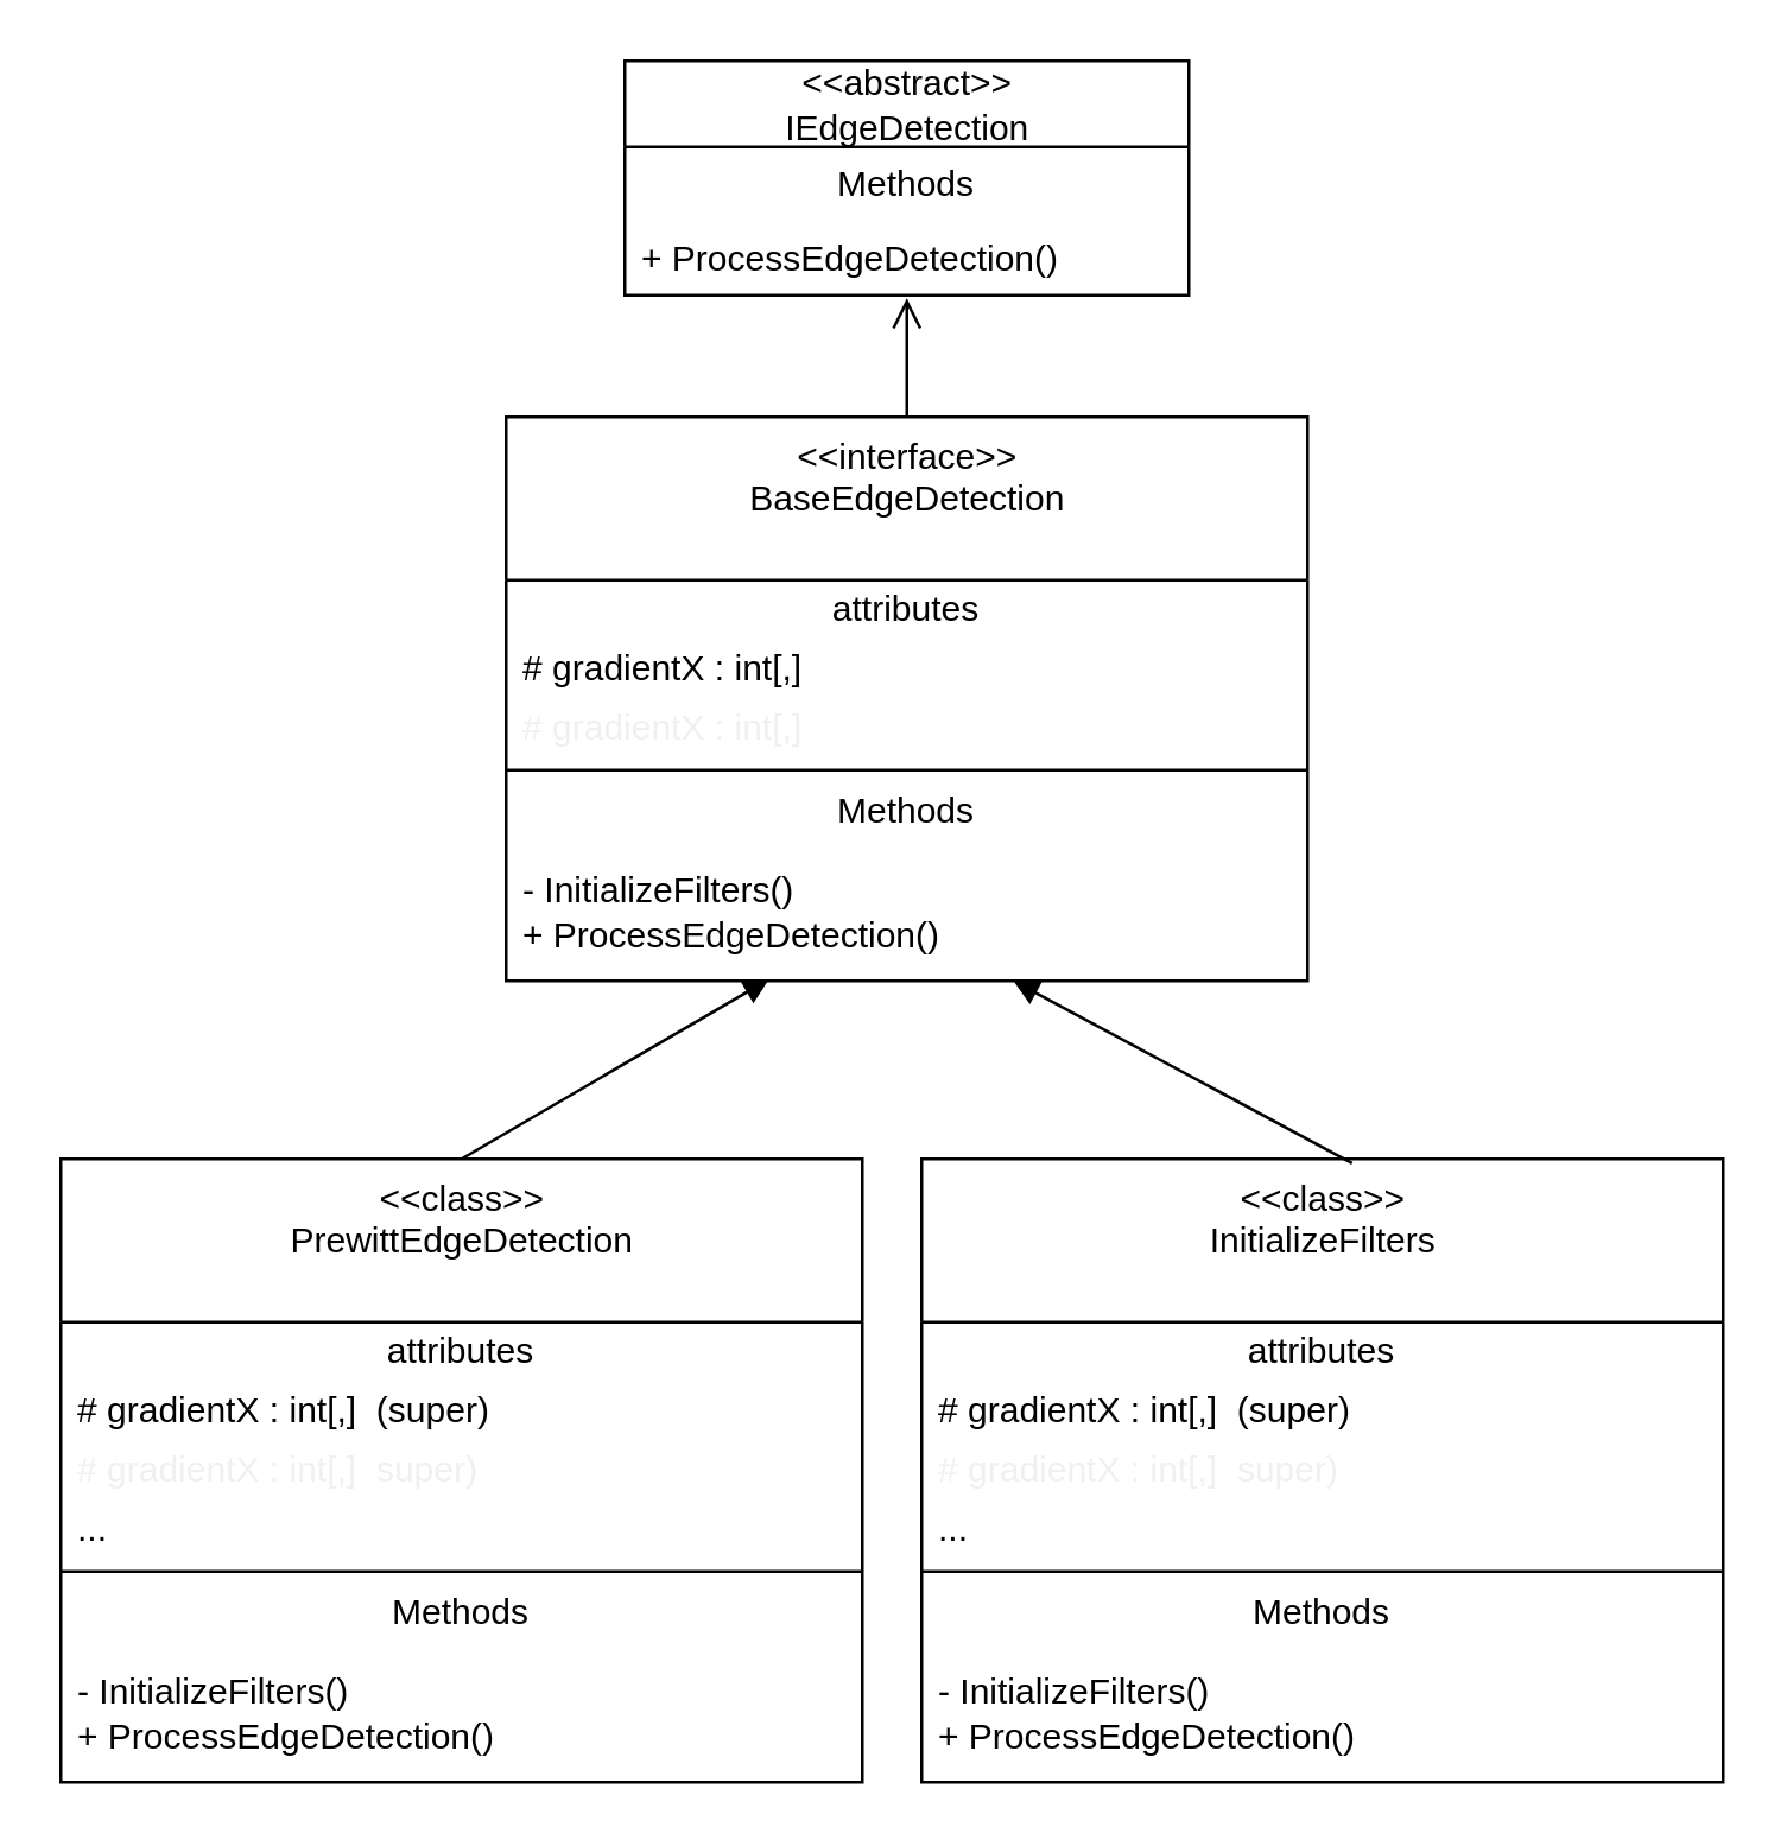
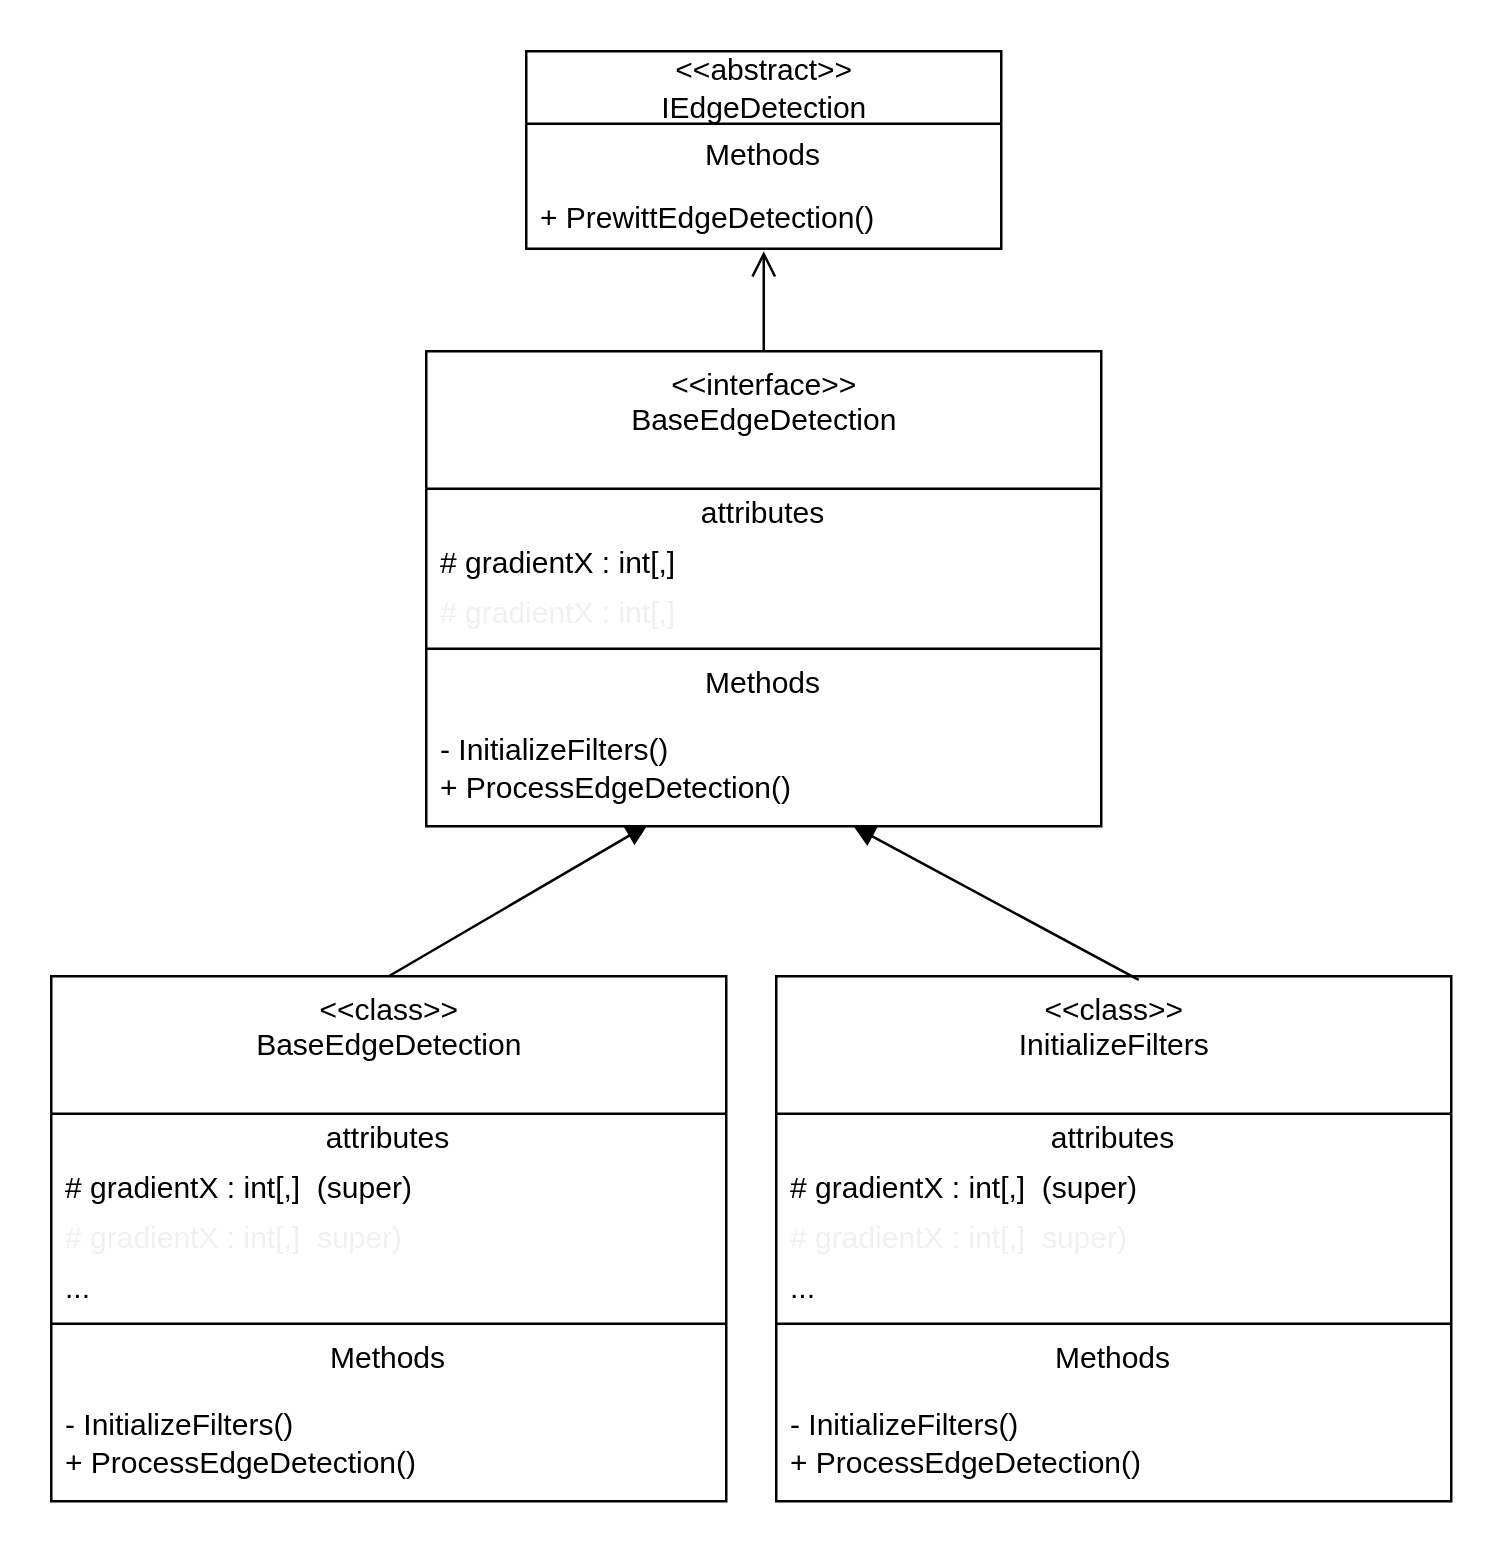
- <mxCell id="11" value="+ ProcessEdgeDetection()" style="text;html=1;strokeColor=none;fillColor=none;align=left;verticalAlign=middle;spacingLeft=4;spacingRight=4;overflow=hidden;rotatable=0;points=[[0,0.5],[1,0.5]];portConstraint=eastwest;" vertex="1" parent="9"><mxGeometry y="54" width="190" height="25" as="geometry" /></mxCell>
+ <mxCell id="11" value="+ PrewittEdgeDetection()" style="text;html=1;strokeColor=none;fillColor=none;align=left;verticalAlign=middle;spacingLeft=4;spacingRight=4;overflow=hidden;rotatable=0;points=[[0,0.5],[1,0.5]];portConstraint=eastwest;" vertex="1" parent="9"><mxGeometry y="54" width="190" height="25" as="geometry" /></mxCell>
- <mxCell id="12" value="&amp;lt;&amp;lt;class&amp;gt;&amp;gt;&lt;br&gt;PrewittEdgeDetection&lt;br&gt;" style="swimlane;fontStyle=0;align=center;verticalAlign=top;childLayout=stackLayout;horizontal=1;startSize=55;horizontalStack=0;resizeParent=1;resizeParentMax=0;resizeLast=0;collapsible=0;marginBottom=0;html=1;" vertex="1" parent="1"><mxGeometry x="20" y="390" width="270" height="210" as="geometry" /></mxCell>
+ <mxCell id="12" value="&amp;lt;&amp;lt;class&amp;gt;&amp;gt;&lt;br&gt;BaseEdgeDetection&lt;br&gt;" style="swimlane;fontStyle=0;align=center;verticalAlign=top;childLayout=stackLayout;horizontal=1;startSize=55;horizontalStack=0;resizeParent=1;resizeParentMax=0;resizeLast=0;collapsible=0;marginBottom=0;html=1;" vertex="1" parent="1"><mxGeometry x="20" y="390" width="270" height="210" as="geometry" /></mxCell>
